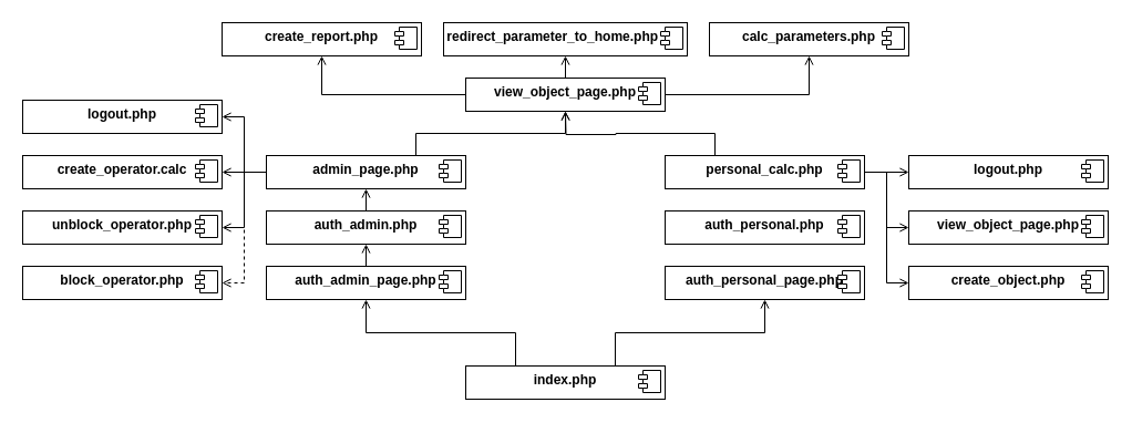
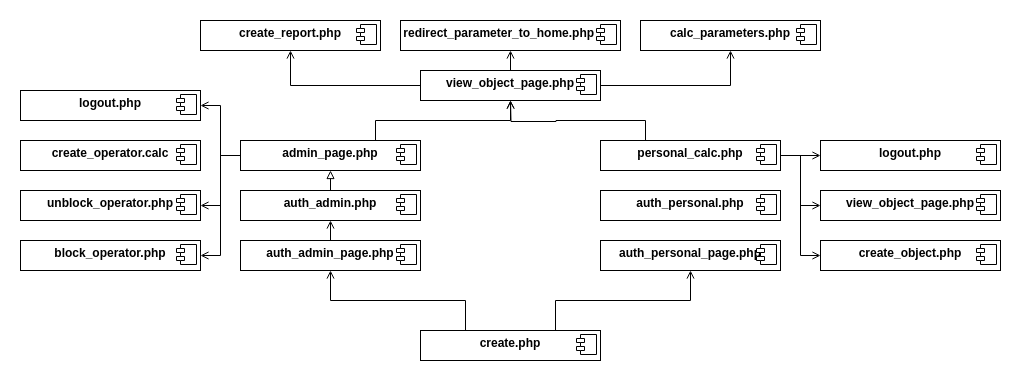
- <mxCell id="16" style="edgeStyle=orthogonalEdgeStyle;rounded=0;orthogonalLoop=1;jettySize=auto;html=1;exitX=0;exitY=0.5;exitDx=0;exitDy=0;entryX=1;entryY=0.5;entryDx=0;entryDy=0;endArrow=open;endFill=0;" edge="1" parent="1" source="19" target="31"><mxGeometry relative="1" as="geometry" /></mxCell>
- <mxCell id="11" style="edgeStyle=orthogonalEdgeStyle;rounded=0;orthogonalLoop=1;jettySize=auto;html=1;exitX=0.5;exitY=0;exitDx=0;exitDy=0;entryX=0.5;entryY=1;entryDx=0;entryDy=0;endArrow=open;endFill=0;" edge="1" parent="1" source="12" target="19"><mxGeometry relative="1" as="geometry" /></mxCell>
+ <mxCell id="11" style="edgeStyle=orthogonalEdgeStyle;rounded=0;orthogonalLoop=1;jettySize=auto;html=1;exitX=0.5;exitY=0;exitDx=0;exitDy=0;entryX=0.5;entryY=1;entryDx=0;entryDy=0;endArrow=block;endFill=0;" edge="1" parent="1" source="12" target="19"><mxGeometry relative="1" as="geometry" /></mxCell>
- <mxCell id="14" style="edgeStyle=orthogonalEdgeStyle;rounded=0;orthogonalLoop=1;jettySize=auto;html=1;exitX=0;exitY=0.5;exitDx=0;exitDy=0;entryX=1;entryY=0.5;entryDx=0;entryDy=0;endArrow=open;endFill=0;dashed=1;" edge="1" parent="1" source="19" target="29"><mxGeometry relative="1" as="geometry" /></mxCell>
+ <mxCell id="14" style="edgeStyle=orthogonalEdgeStyle;rounded=0;orthogonalLoop=1;jettySize=auto;html=1;exitX=0;exitY=0.5;exitDx=0;exitDy=0;entryX=1;entryY=0.5;entryDx=0;entryDy=0;endArrow=open;endFill=0;" edge="1" parent="1" source="19" target="29"><mxGeometry relative="1" as="geometry" /></mxCell>
- <mxCell id="4" value="&lt;p style=&quot;margin:0px;margin-top:6px;text-align:center;&quot;&gt;&lt;b&gt;index.php&lt;/b&gt;&lt;/p&gt;" style="align=left;overflow=fill;html=1;dropTarget=0;" vertex="1" parent="1"><mxGeometry x="420" y="330" width="180" height="30" as="geometry" /></mxCell>
+ <mxCell id="4" value="&lt;p style=&quot;margin:0px;margin-top:6px;text-align:center;&quot;&gt;&lt;b&gt;create.php&lt;/b&gt;&lt;/p&gt;" style="align=left;overflow=fill;html=1;dropTarget=0;" vertex="1" parent="1"><mxGeometry x="420" y="330" width="180" height="30" as="geometry" /></mxCell>
